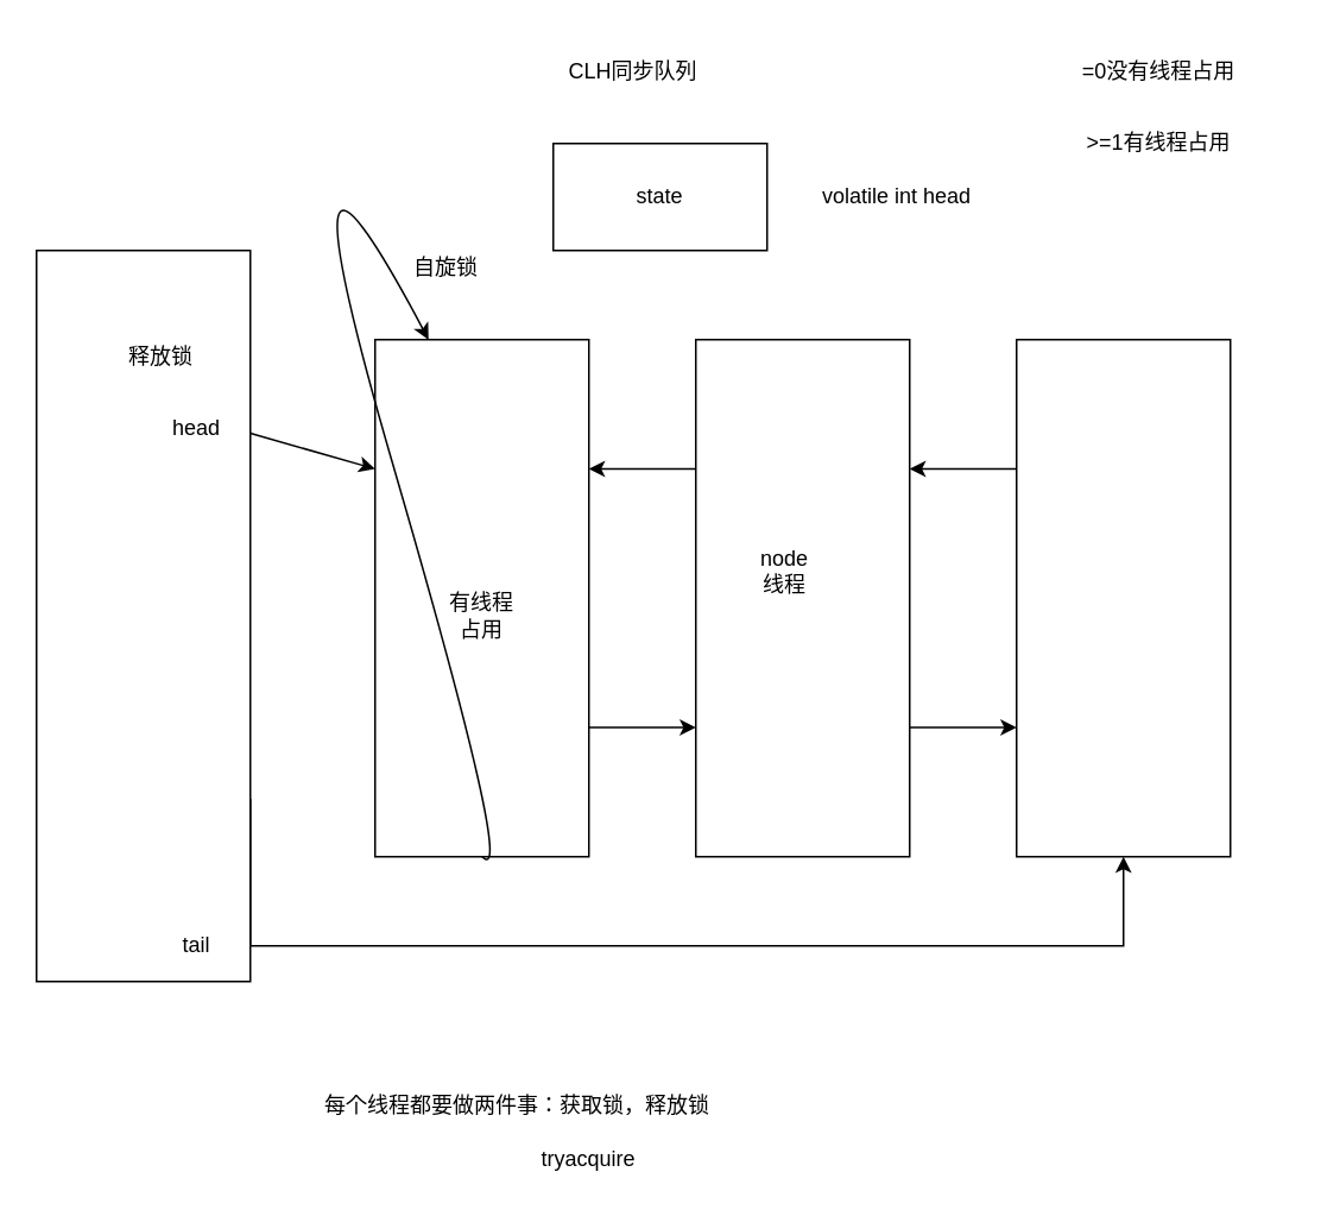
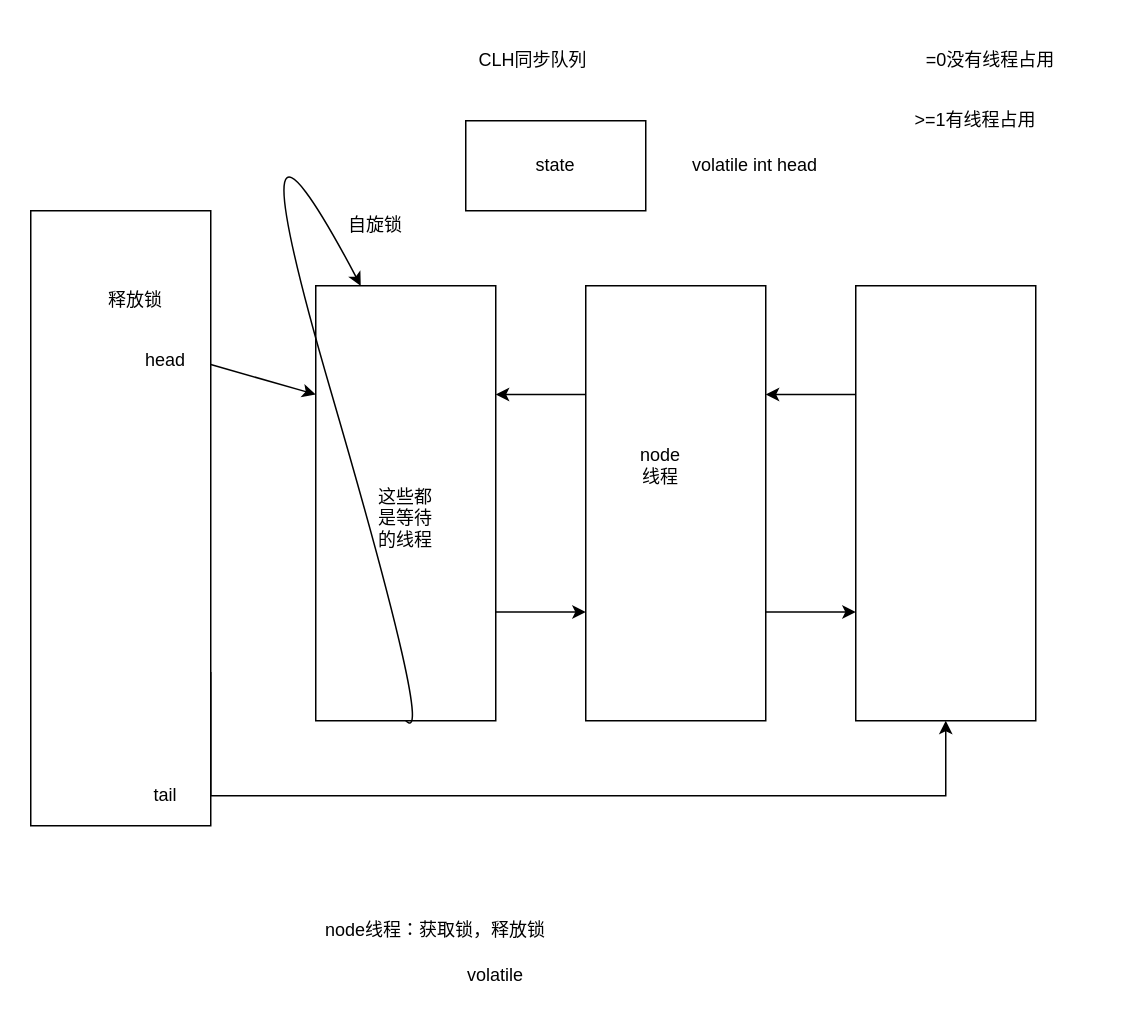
- <mxCell id="18" value="=0没有线程占用" style="text;html=1;strokeColor=none;fillColor=none;align=center;verticalAlign=middle;whiteSpace=wrap;rounded=0;" parent="1" vertex="1"><mxGeometry x="570" y="30" width="160" height="20" as="geometry" /></mxCell>
+ <mxCell id="18" value="=0没有线程占用" style="text;html=1;strokeColor=none;fillColor=none;align=center;verticalAlign=middle;whiteSpace=wrap;rounded=0;" parent="1" vertex="1"><mxGeometry x="580" y="30" width="160" height="20" as="geometry" /></mxCell>
- <mxCell id="20" value="node线程" style="text;html=1;strokeColor=none;fillColor=none;align=center;verticalAlign=middle;whiteSpace=wrap;rounded=0;" parent="1" vertex="1"><mxGeometry x="420" y="310" width="40" height="20" as="geometry" /></mxCell>
+ <mxCell id="20" value="node线程" style="text;html=1;strokeColor=none;fillColor=none;align=center;verticalAlign=middle;whiteSpace=wrap;rounded=0;" parent="1" vertex="1"><mxGeometry x="420" y="300" width="40" height="20" as="geometry" /></mxCell>
- <mxCell id="21" value="有线程占用" style="text;html=1;strokeColor=none;fillColor=none;align=center;verticalAlign=middle;whiteSpace=wrap;rounded=0;" parent="1" vertex="1"><mxGeometry x="250" y="335" width="40" height="20" as="geometry" /></mxCell>
+ <mxCell id="21" value="这些都是等待的线程" style="text;html=1;strokeColor=none;fillColor=none;align=center;verticalAlign=middle;whiteSpace=wrap;rounded=0;" parent="1" vertex="1"><mxGeometry x="250" y="335" width="40" height="20" as="geometry" /></mxCell>
- <mxCell id="22" value="每个线程都要做两件事：获取锁，释放锁" style="text;html=1;strokeColor=none;fillColor=none;align=center;verticalAlign=middle;whiteSpace=wrap;rounded=0;" parent="1" vertex="1"><mxGeometry x="175" y="610" width="230" height="20" as="geometry" /></mxCell>
+ <mxCell id="22" value="node线程：获取锁，释放锁" style="text;html=1;strokeColor=none;fillColor=none;align=center;verticalAlign=middle;whiteSpace=wrap;rounded=0;" parent="1" vertex="1"><mxGeometry x="175" y="610" width="230" height="20" as="geometry" /></mxCell>
- <mxCell id="23" value="tryacquire" style="text;html=1;strokeColor=none;fillColor=none;align=center;verticalAlign=middle;whiteSpace=wrap;rounded=0;" parent="1" vertex="1"><mxGeometry x="310" y="640" width="40" height="20" as="geometry" /></mxCell>
+ <mxCell id="23" value="volatile" style="text;html=1;strokeColor=none;fillColor=none;align=center;verticalAlign=middle;whiteSpace=wrap;rounded=0;" parent="1" vertex="1"><mxGeometry x="310" y="640" width="40" height="20" as="geometry" /></mxCell>
